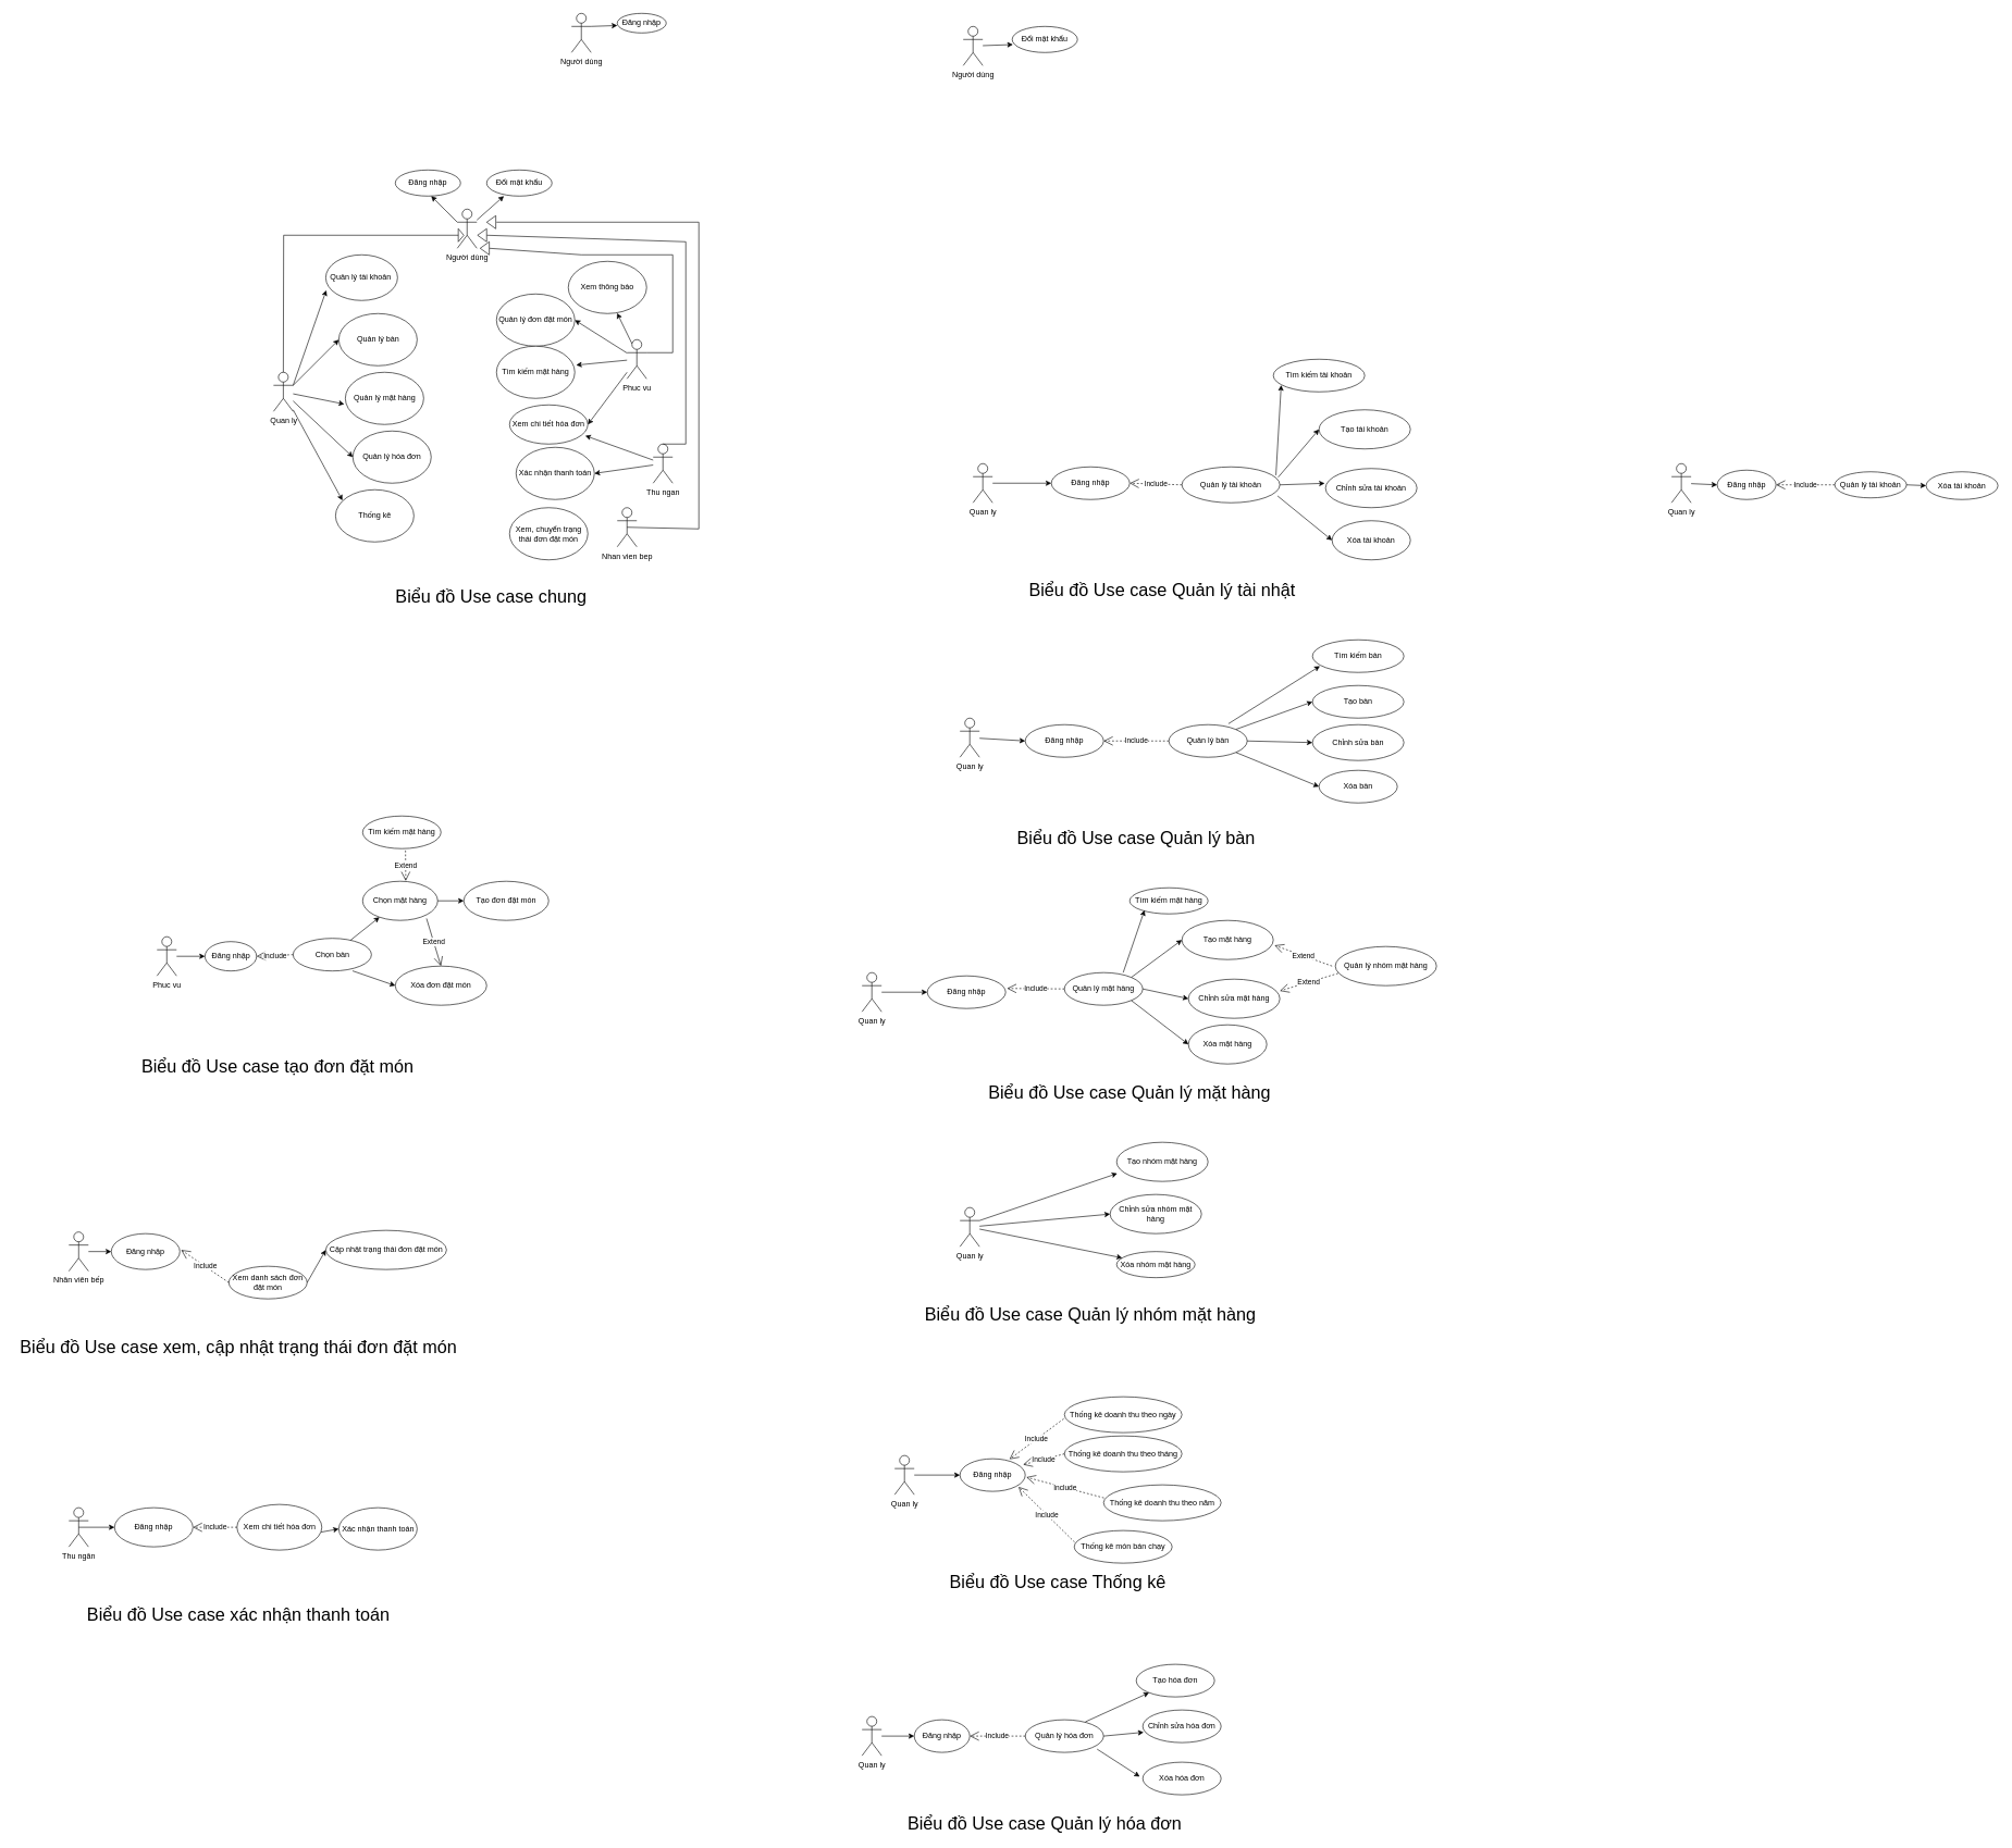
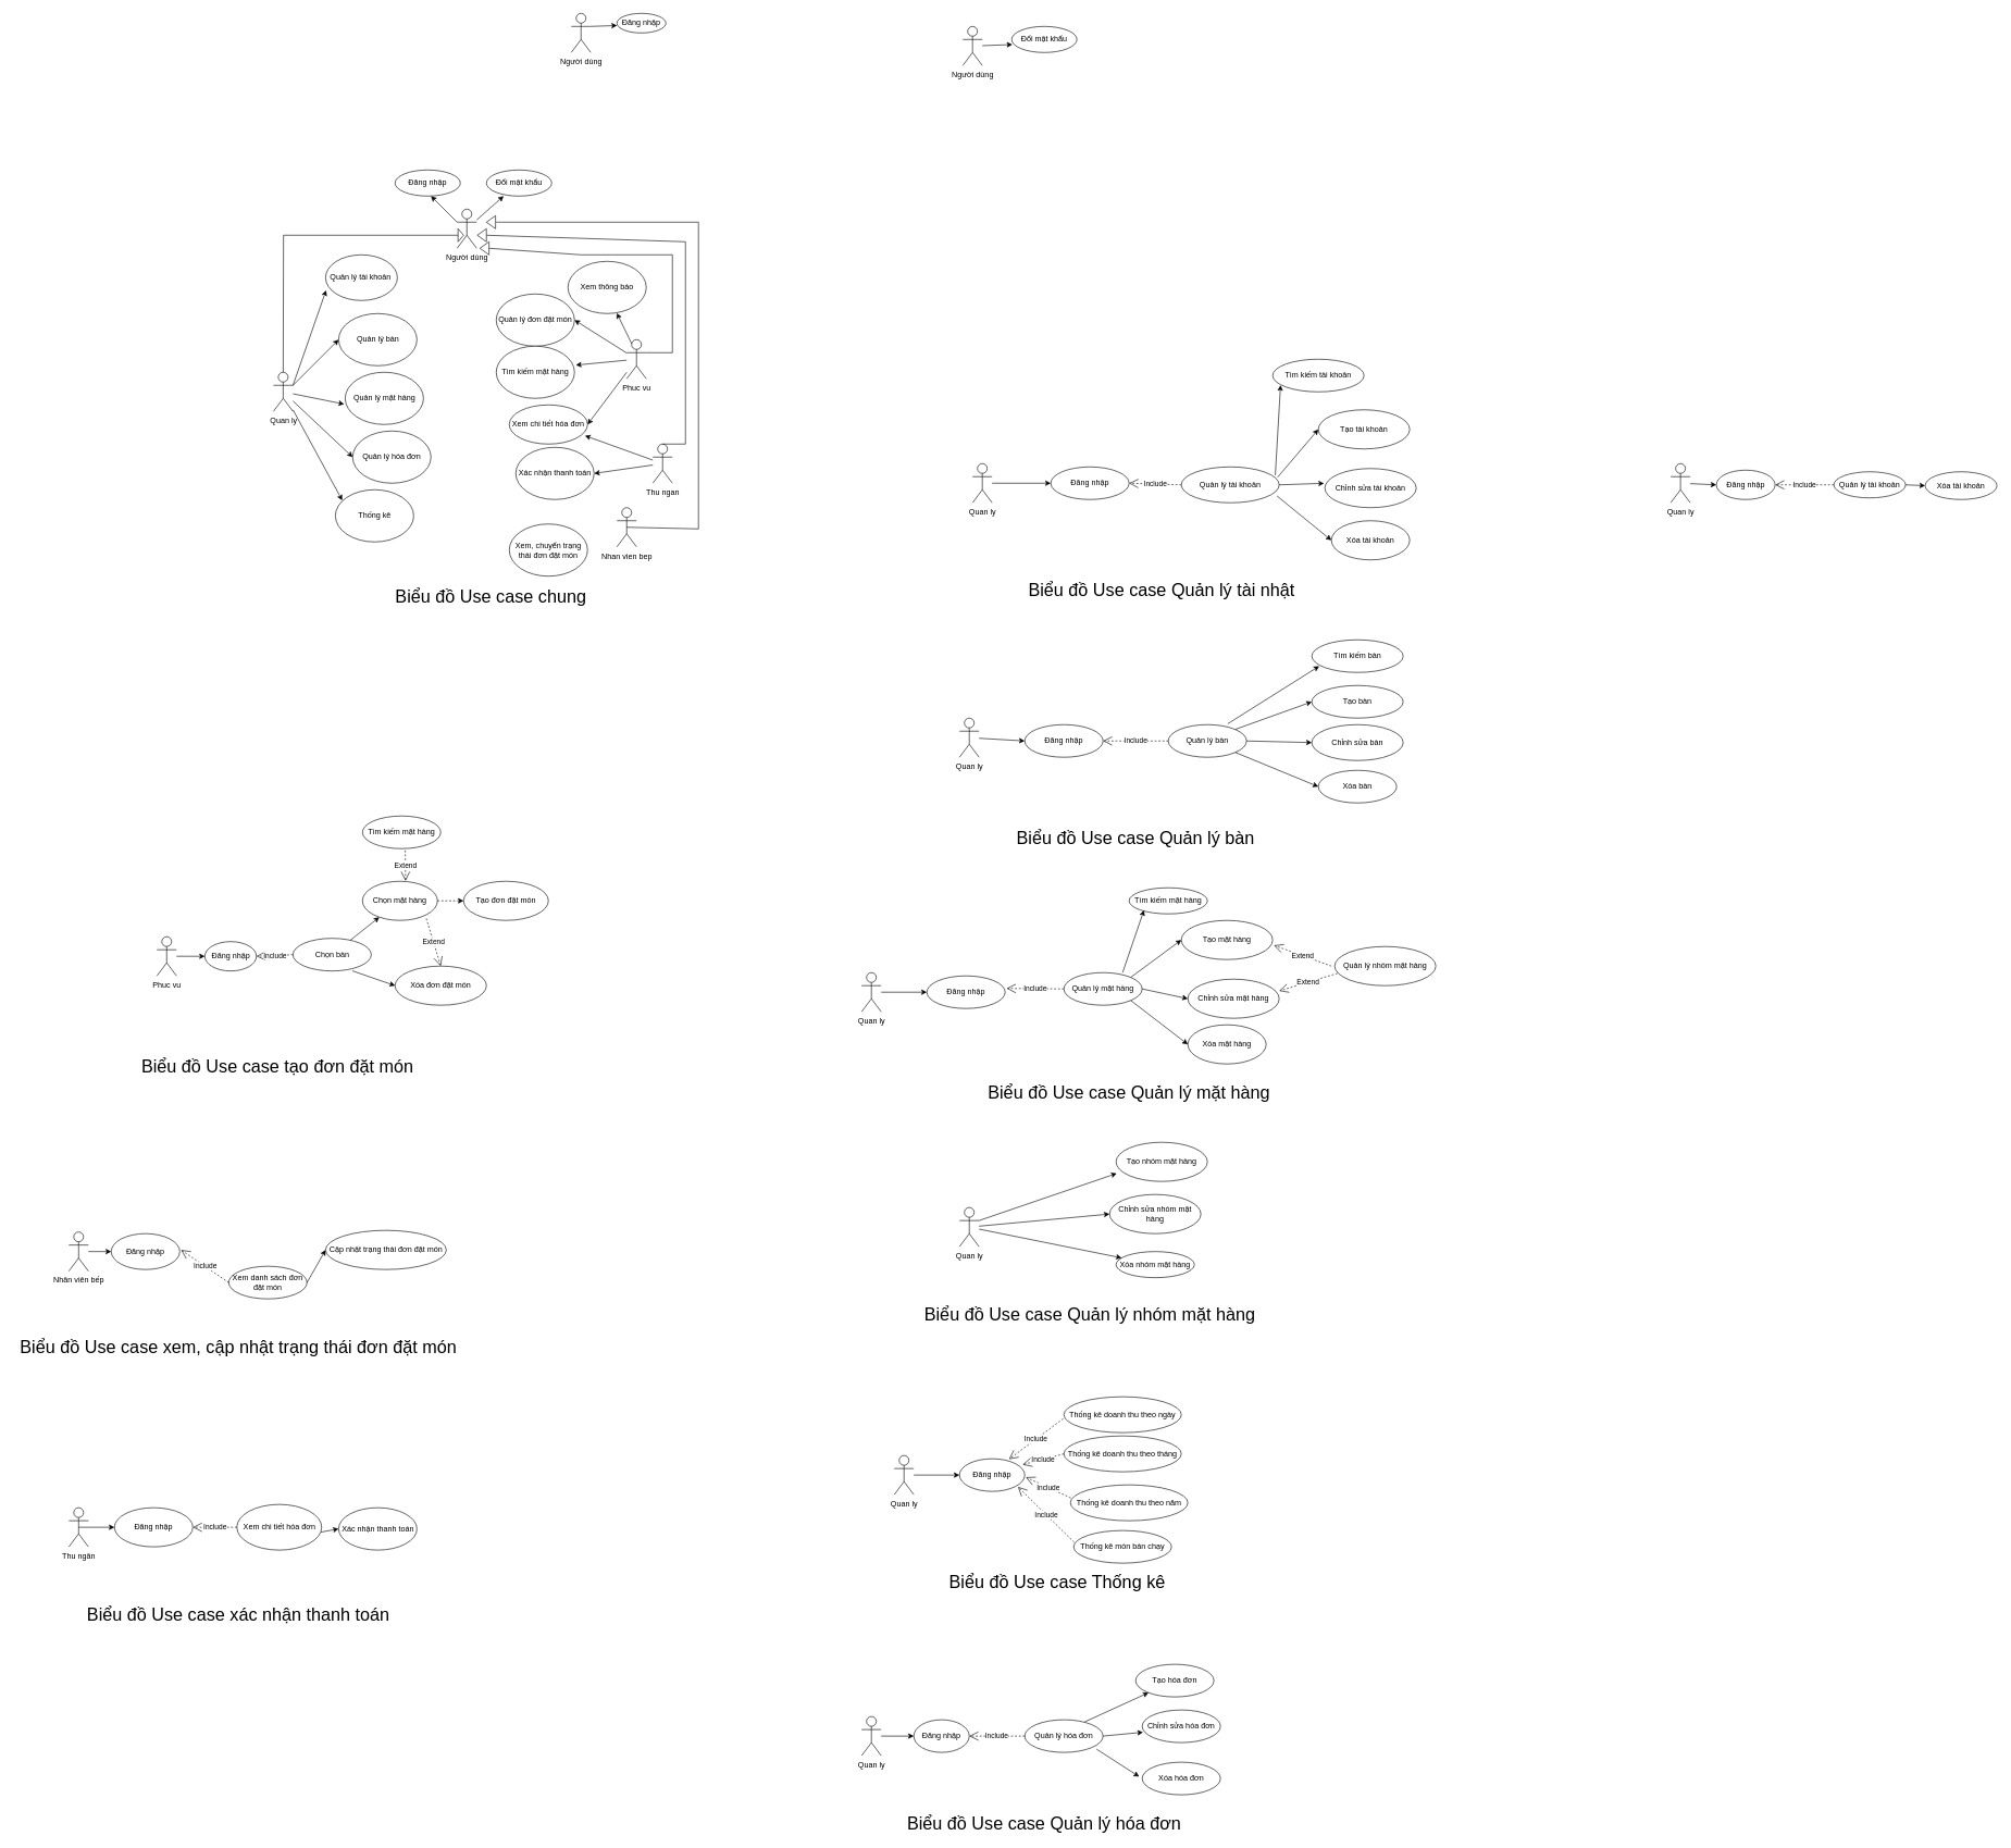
- <mxCell id="18" value="Xem, chuyển trạng thái đơn đặt món" style="ellipse;whiteSpace=wrap;html=1;" parent="1" vertex="1"><mxGeometry x="780" y="777.5" width="120" height="80" as="geometry" /></mxCell>
+ <mxCell id="18" value="Xem, chuyển trạng thái đơn đặt món" style="ellipse;whiteSpace=wrap;html=1;" parent="1" vertex="1"><mxGeometry x="780" y="802.5" width="120" height="80" as="geometry" /></mxCell>
- <mxCell id="131" value="" style="endArrow=classic;html=1;rounded=0;entryX=0;entryY=0.5;entryDx=0;entryDy=0;" parent="1" source="29" target="130" edge="1"><mxGeometry width="50" height="50" relative="1" as="geometry"><mxPoint x="675" y="1380" as="sourcePoint" /><mxPoint x="735" y="1350" as="targetPoint" /></mxGeometry></mxCell>
+ <mxCell id="131" value="" style="endArrow=classic;html=1;rounded=0;entryX=0;entryY=0.5;entryDx=0;entryDy=0;dashed=1;" parent="1" source="29" target="130" edge="1"><mxGeometry width="50" height="50" relative="1" as="geometry"><mxPoint x="675" y="1380" as="sourcePoint" /><mxPoint x="735" y="1350" as="targetPoint" /></mxGeometry></mxCell>
- <mxCell id="127" value="Extend" style="endArrow=open;endSize=12;dashed=0;html=1;rounded=0;exitX=0.851;exitY=0.951;exitDx=0;exitDy=0;entryX=0.5;entryY=0;entryDx=0;entryDy=0;exitPerimeter=0;" parent="1" source="29" target="125" edge="1"><mxGeometry width="160" relative="1" as="geometry"><mxPoint x="669" y="1396.5" as="sourcePoint" /><mxPoint x="771" y="1403.5" as="targetPoint" /></mxGeometry></mxCell>
+ <mxCell id="127" value="Extend" style="endArrow=open;endSize=12;dashed=1;html=1;rounded=0;exitX=0.851;exitY=0.951;exitDx=0;exitDy=0;entryX=0.5;entryY=0;entryDx=0;entryDy=0;exitPerimeter=0;" parent="1" source="29" target="125" edge="1"><mxGeometry width="160" relative="1" as="geometry"><mxPoint x="669" y="1396.5" as="sourcePoint" /><mxPoint x="771" y="1403.5" as="targetPoint" /></mxGeometry></mxCell>
- <mxCell id="101" value="Thống kê doanh thu theo năm" style="ellipse;whiteSpace=wrap;html=1;" parent="1" vertex="1"><mxGeometry x="1690" y="2275" width="180" height="55" as="geometry" /></mxCell>
+ <mxCell id="101" value="Thống kê doanh thu theo năm" style="ellipse;whiteSpace=wrap;html=1;" parent="1" vertex="1"><mxGeometry x="1640" y="2275" width="180" height="55" as="geometry" /></mxCell>
